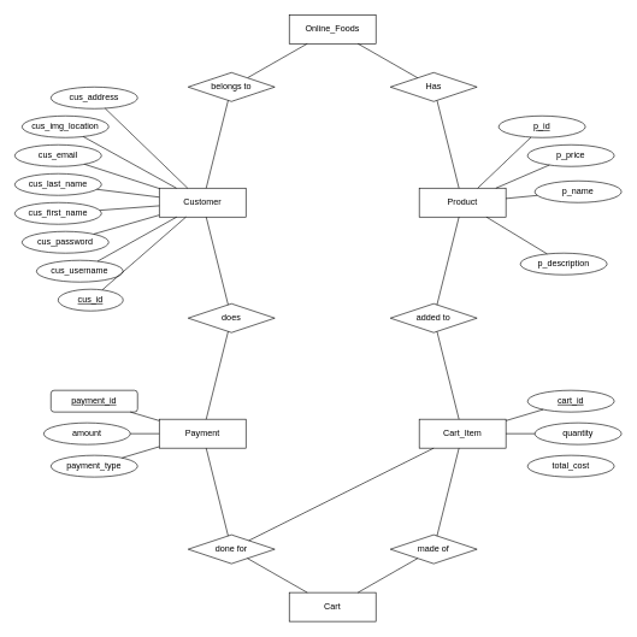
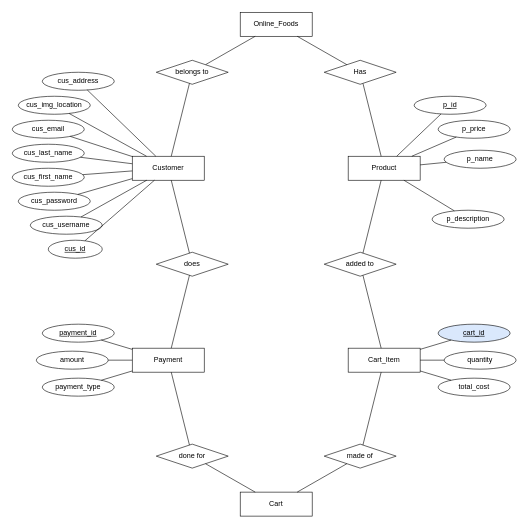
- <mxCell id="18" value="&lt;u&gt;payment_id&lt;/u&gt;" style="whiteSpace=wrap;html=1;rounded=1;" parent="1" vertex="1"><mxGeometry x="70" y="540" width="120" height="30" as="geometry" /></mxCell>
+ <mxCell id="18" value="&lt;u&gt;payment_id&lt;/u&gt;" style="ellipse;whiteSpace=wrap;html=1;" parent="1" vertex="1"><mxGeometry x="70" y="540" width="120" height="30" as="geometry" /></mxCell>
- <mxCell id="35" value="&lt;u&gt;cart_id&lt;/u&gt;" style="ellipse;whiteSpace=wrap;html=1;" parent="1" vertex="1"><mxGeometry x="730" y="540" width="120" height="30" as="geometry" /></mxCell>
+ <mxCell id="35" value="&lt;u&gt;cart_id&lt;/u&gt;" style="ellipse;whiteSpace=wrap;html=1;fillColor=#dae8fc;" parent="1" vertex="1"><mxGeometry x="730" y="540" width="120" height="30" as="geometry" /></mxCell>
- <mxCell id="39" value="" style="endArrow=none;html=1;" parent="1" source="30" target="26" edge="1"><mxGeometry width="50" height="50" relative="1" as="geometry"><mxPoint x="700" y="672.857" as="sourcePoint" /><mxPoint x="720.603" y="672.121" as="targetPoint" /></mxGeometry></mxCell>
+ <mxCell id="39" value="" style="endArrow=none;html=1;" parent="1" source="30" target="36" edge="1"><mxGeometry width="50" height="50" relative="1" as="geometry"><mxPoint x="700" y="672.857" as="sourcePoint" /><mxPoint x="720.603" y="672.121" as="targetPoint" /></mxGeometry></mxCell>
